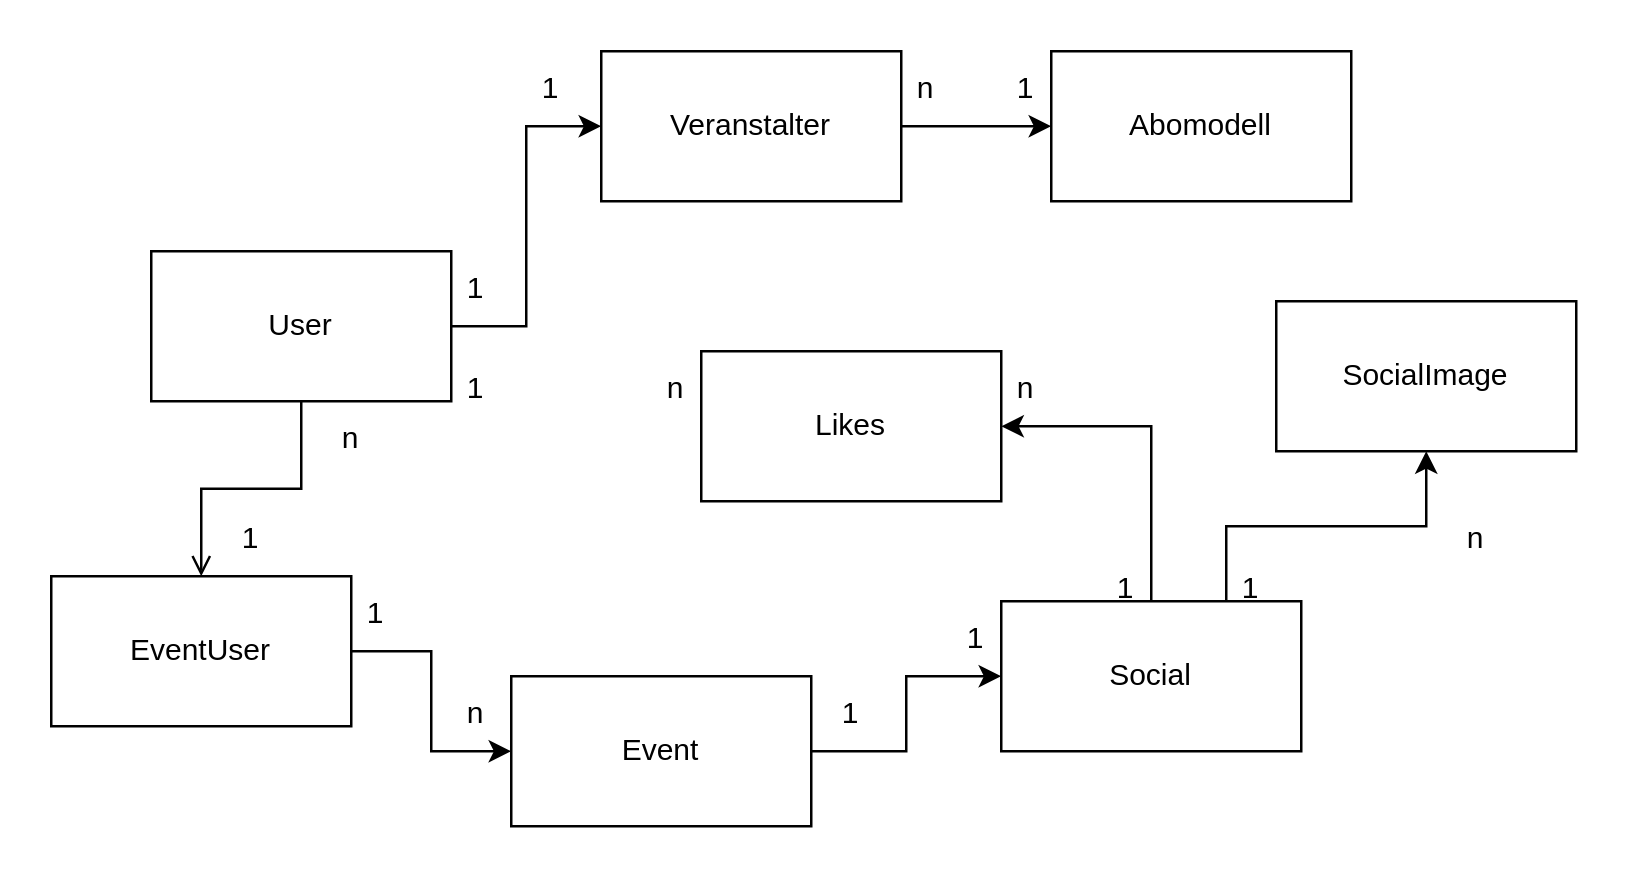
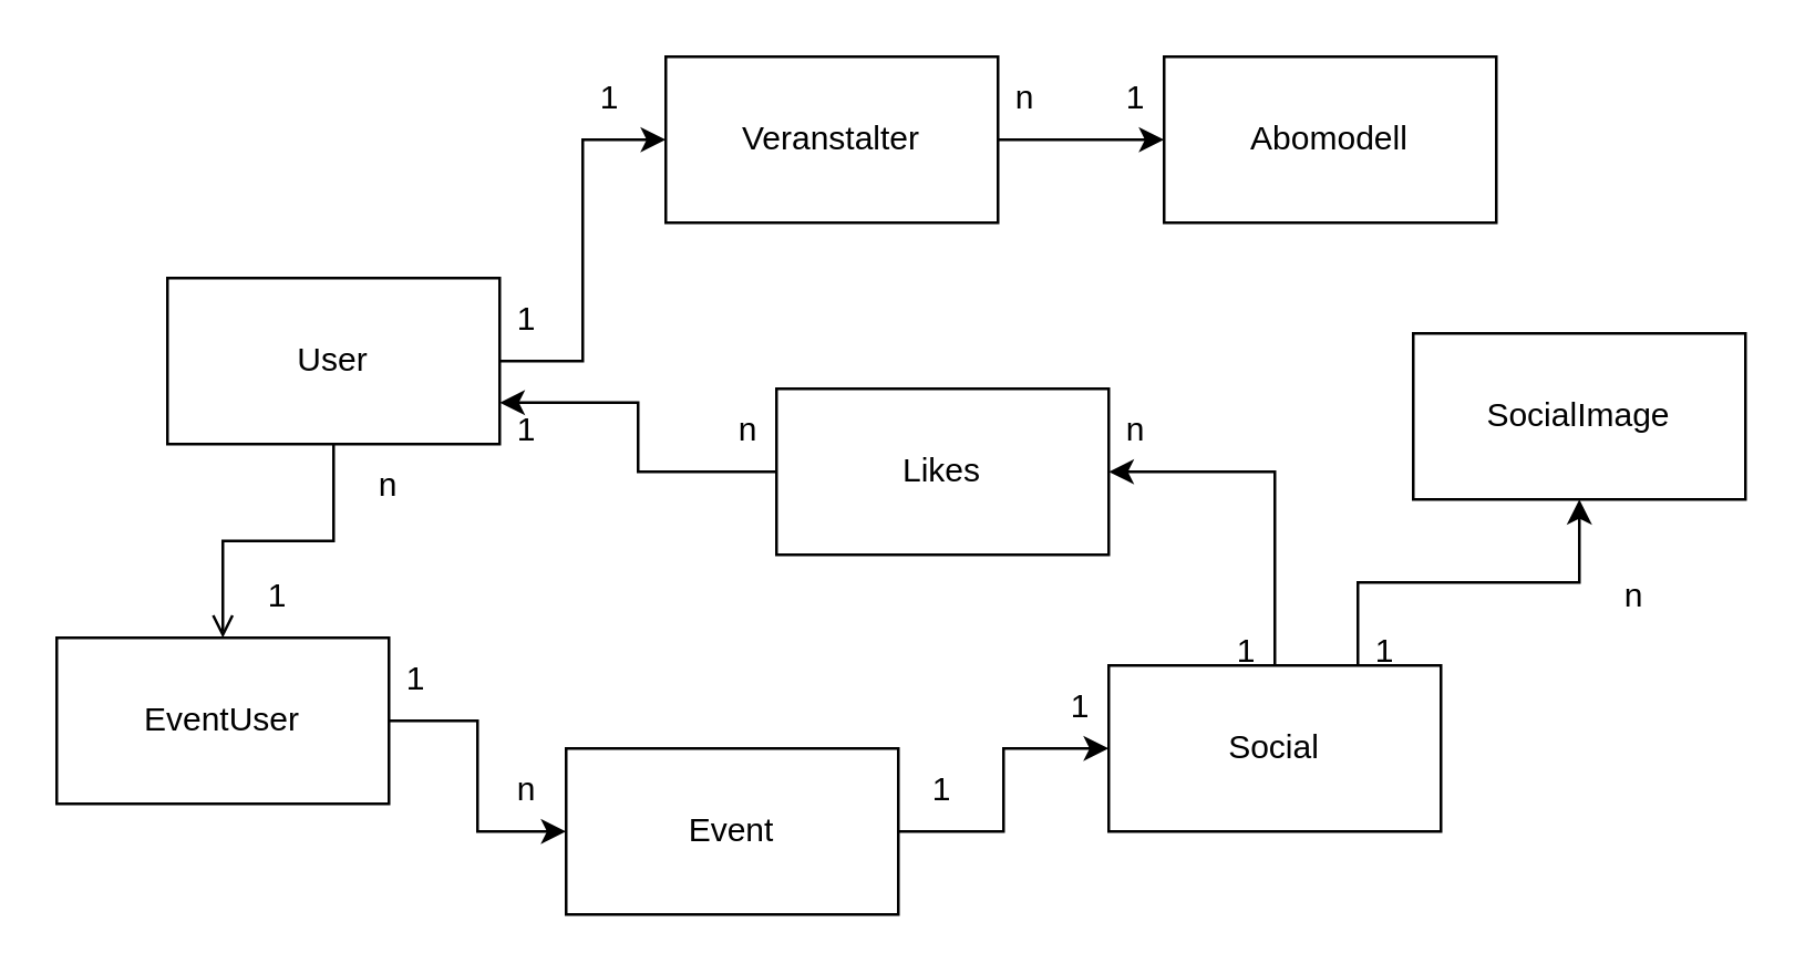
+ <mxCell id="16" style="edgeStyle=orthogonalEdgeStyle;rounded=0;orthogonalLoop=1;jettySize=auto;html=1;entryX=1;entryY=0.75;entryDx=0;entryDy=0;" edge="1" parent="1" source="17" target="6"><mxGeometry relative="1" as="geometry" /></mxCell>
